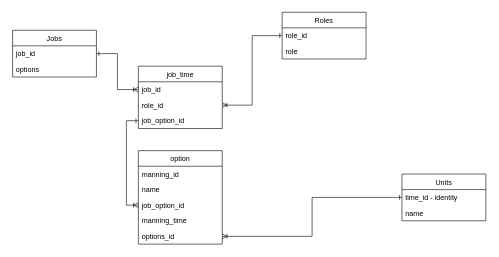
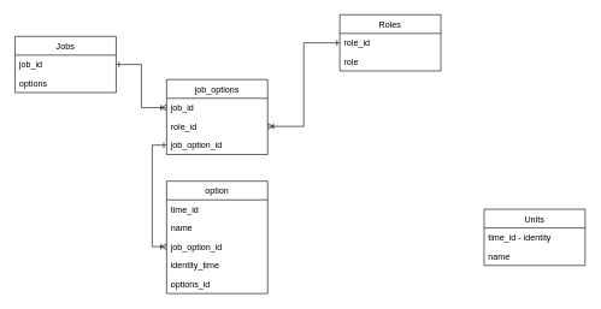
- <mxCell id="18" value="job_time" style="swimlane;fontStyle=0;childLayout=stackLayout;horizontal=1;startSize=26;fillColor=none;horizontalStack=0;resizeParent=1;resizeParentMax=0;resizeLast=0;collapsible=1;marginBottom=0;" vertex="1" parent="1"><mxGeometry x="230" y="110" width="140" height="104" as="geometry" /></mxCell>
+ <mxCell id="18" value="job_options" style="swimlane;fontStyle=0;childLayout=stackLayout;horizontal=1;startSize=26;fillColor=none;horizontalStack=0;resizeParent=1;resizeParentMax=0;resizeLast=0;collapsible=1;marginBottom=0;" vertex="1" parent="1"><mxGeometry x="230" y="110" width="140" height="104" as="geometry" /></mxCell>
- <mxCell id="13" value="manning_id" style="text;strokeColor=none;fillColor=none;align=left;verticalAlign=top;spacingLeft=4;spacingRight=4;overflow=hidden;rotatable=0;points=[[0,0.5],[1,0.5]];portConstraint=eastwest;" vertex="1" parent="12"><mxGeometry y="26" width="140" height="26" as="geometry" /></mxCell>
+ <mxCell id="13" value="time_id" style="text;strokeColor=none;fillColor=none;align=left;verticalAlign=top;spacingLeft=4;spacingRight=4;overflow=hidden;rotatable=0;points=[[0,0.5],[1,0.5]];portConstraint=eastwest;" vertex="1" parent="12"><mxGeometry y="26" width="140" height="26" as="geometry" /></mxCell>
- <mxCell id="16" value="manning_time" style="text;strokeColor=none;fillColor=none;align=left;verticalAlign=top;spacingLeft=4;spacingRight=4;overflow=hidden;rotatable=0;points=[[0,0.5],[1,0.5]];portConstraint=eastwest;" vertex="1" parent="12"><mxGeometry y="104" width="140" height="26" as="geometry" /></mxCell>
+ <mxCell id="16" value="identity_time" style="text;strokeColor=none;fillColor=none;align=left;verticalAlign=top;spacingLeft=4;spacingRight=4;overflow=hidden;rotatable=0;points=[[0,0.5],[1,0.5]];portConstraint=eastwest;" vertex="1" parent="12"><mxGeometry y="104" width="140" height="26" as="geometry" /></mxCell>
- <mxCell id="24" style="edgeStyle=orthogonalEdgeStyle;rounded=0;orthogonalLoop=1;jettySize=auto;html=1;entryX=1;entryY=0.5;entryDx=0;entryDy=0;startArrow=ERone;startFill=0;endArrow=ERoneToMany;endFill=0;" edge="1" parent="1" source="3" target="17"><mxGeometry relative="1" as="geometry" /></mxCell>
